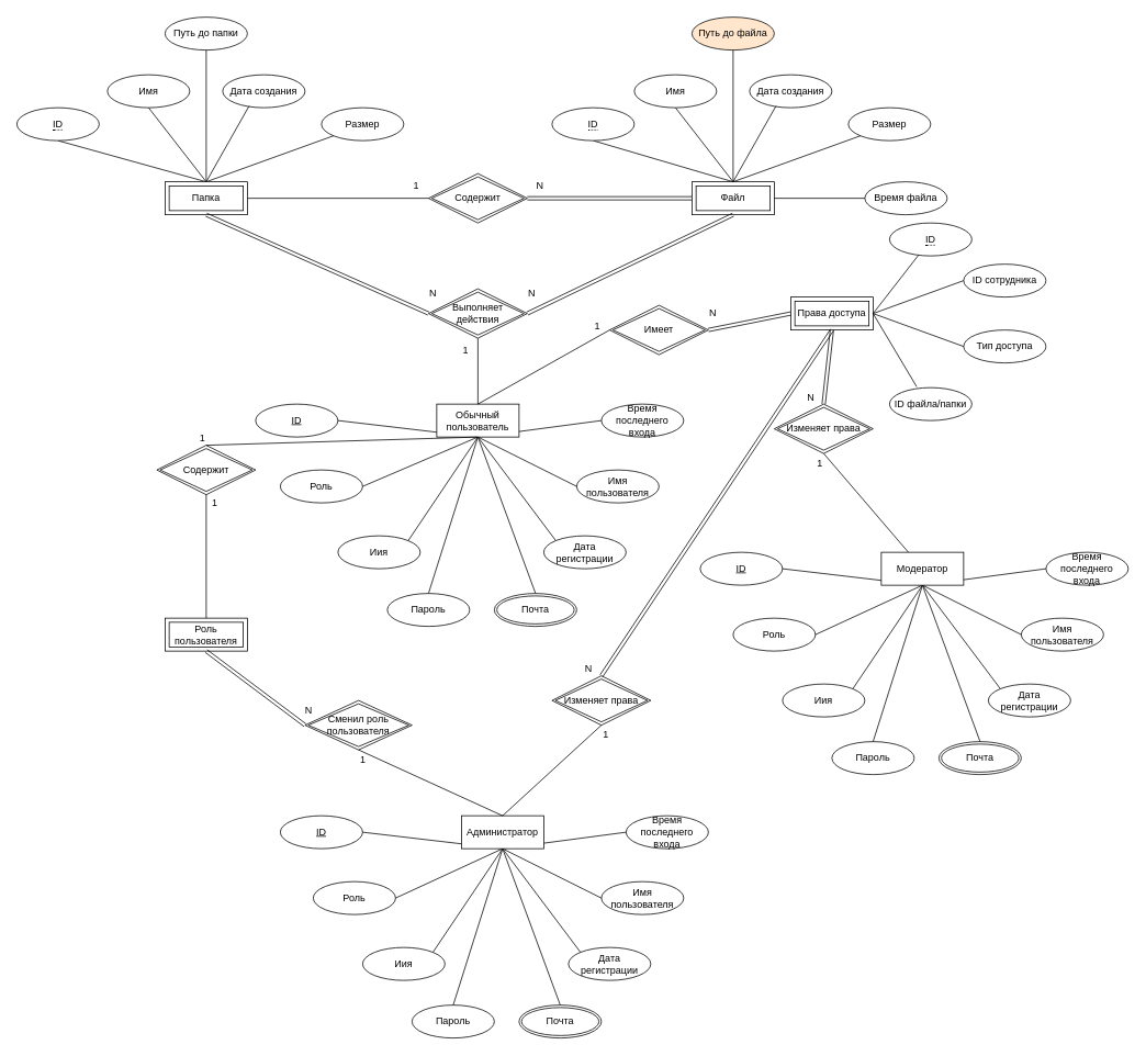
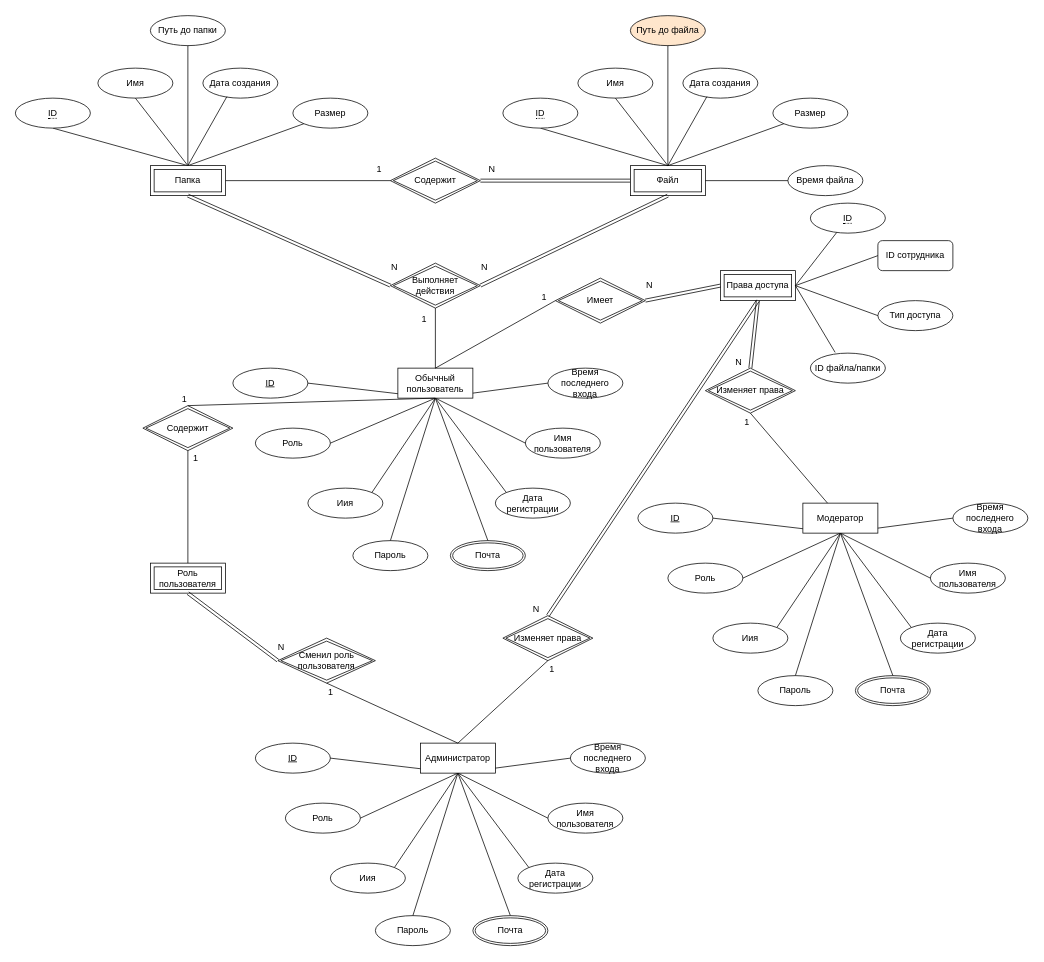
- <mxCell id="57" value="ID сотрудника" style="ellipse;whiteSpace=wrap;html=1;align=center;" parent="1" vertex="1"><mxGeometry x="1170" y="320" width="100" height="40" as="geometry" /></mxCell>
+ <mxCell id="57" value="ID сотрудника" style="whiteSpace=wrap;html=1;align=center;rounded=1;" parent="1" vertex="1"><mxGeometry x="1170" y="320" width="100" height="40" as="geometry" /></mxCell>
